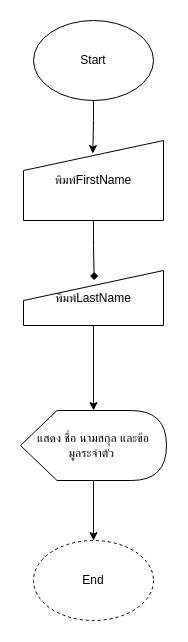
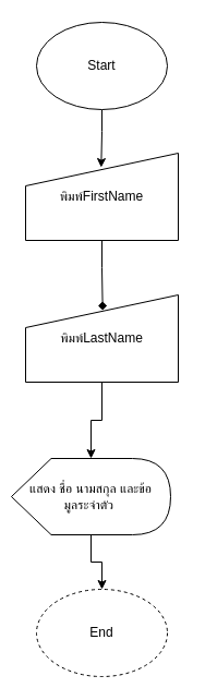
- <mxCell id="10" value="พิมพ์LastName" style="shape=manualInput;whiteSpace=wrap;html=1;" vertex="1" parent="1"><mxGeometry x="23" y="270" width="140" height="55" as="geometry" /></mxCell>
+ <mxCell id="10" value="พิมพ์LastName" style="shape=manualInput;whiteSpace=wrap;html=1;" vertex="1" parent="1"><mxGeometry x="23" y="270" width="140" height="80" as="geometry" /></mxCell>
- <mxCell id="5" value="แสดง ชื่อ นามสกุล และข้อ&lt;div&gt;มูลระจำตัว&amp;nbsp;&lt;/div&gt;" style="shape=display;whiteSpace=wrap;html=1;" vertex="1" parent="1"><mxGeometry x="20" y="410" width="146" height="70" as="geometry" /></mxCell>
+ <mxCell id="5" value="แสดง ชื่อ นามสกุล และข้อ&lt;div&gt;มูลระจำตัว&amp;nbsp;&lt;/div&gt;" style="shape=display;whiteSpace=wrap;html=1;" vertex="1" parent="1"><mxGeometry x="10" y="420" width="146" height="70" as="geometry" /></mxCell>
